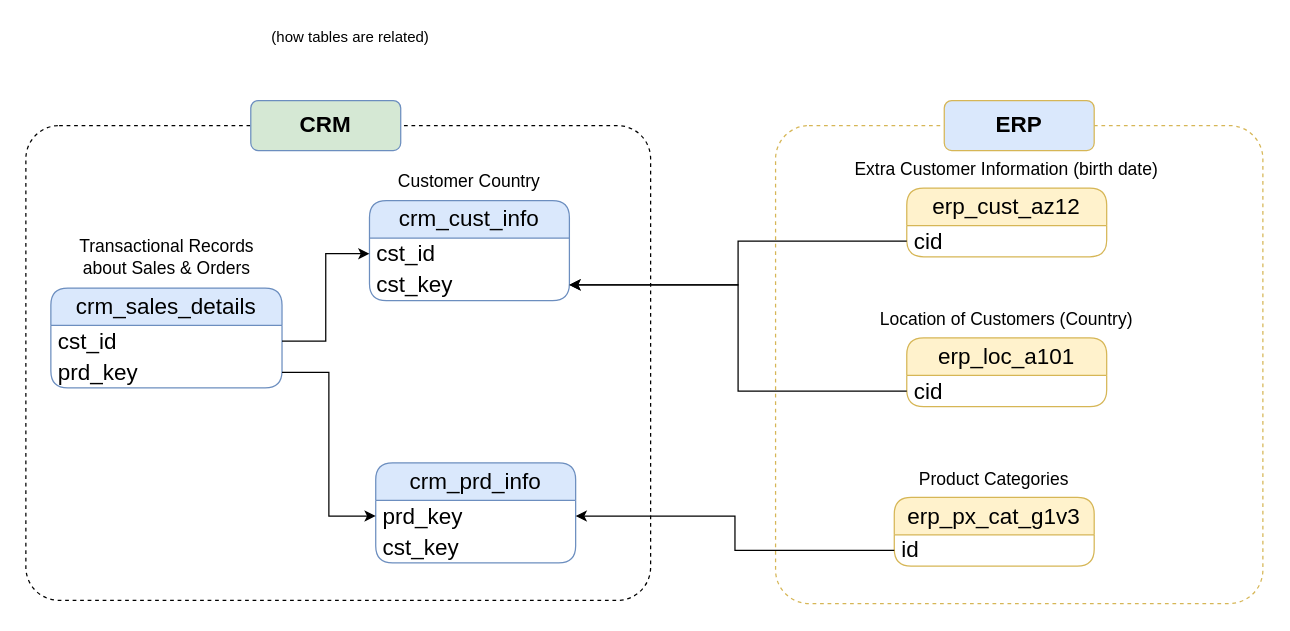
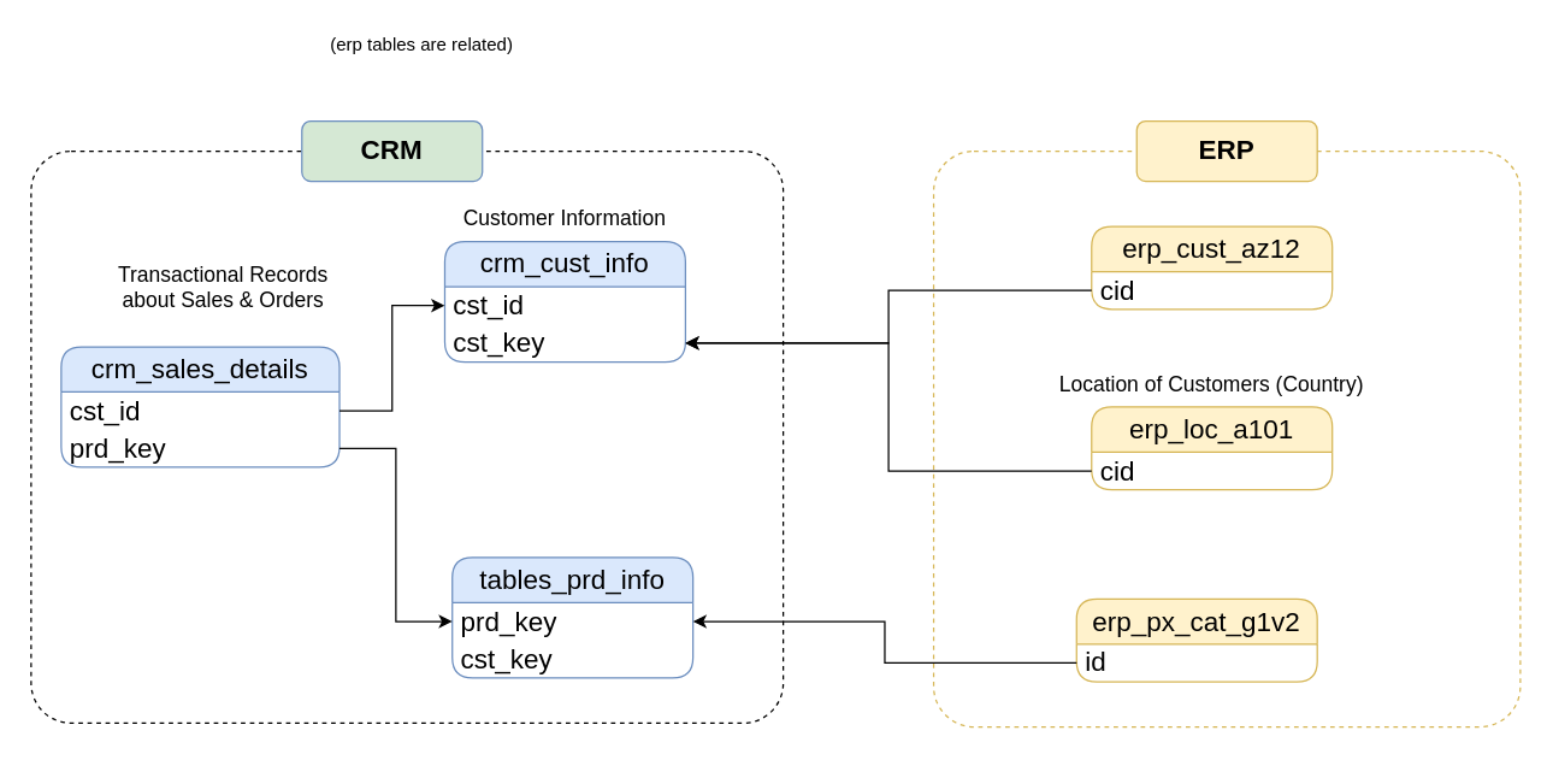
- <mxCell id="2" value="(how tables are related)" style="text;html=1;align=center;verticalAlign=middle;whiteSpace=wrap;rounded=0;" vertex="1" parent="1"><mxGeometry x="210" y="20" width="140" height="20" as="geometry" /></mxCell>
+ <mxCell id="2" value="(erp tables are related)" style="text;html=1;align=center;verticalAlign=middle;whiteSpace=wrap;rounded=0;" vertex="1" parent="1"><mxGeometry x="210" y="20" width="140" height="20" as="geometry" /></mxCell>
- <mxCell id="31" value="&lt;font style=&quot;font-size: 18px;&quot;&gt;&lt;b&gt;ERP&lt;/b&gt;&lt;/font&gt;" style="rounded=1;whiteSpace=wrap;html=1;fillColor=#dae8fc;strokeColor=#d6b656;" vertex="1" parent="1"><mxGeometry x="755" y="80" width="120" height="40" as="geometry" /></mxCell>
+ <mxCell id="31" value="&lt;font style=&quot;font-size: 18px;&quot;&gt;&lt;b&gt;ERP&lt;/b&gt;&lt;/font&gt;" style="rounded=1;whiteSpace=wrap;html=1;fillColor=#fff2cc;strokeColor=#d6b656;" vertex="1" parent="1"><mxGeometry x="755" y="80" width="120" height="40" as="geometry" /></mxCell>
- <mxCell id="18" value="&lt;font style=&quot;font-size: 14px;&quot;&gt;Extra Customer Information (birth date)&lt;/font&gt;" style="text;html=1;align=center;verticalAlign=middle;whiteSpace=wrap;rounded=0;fillColor=none;strokeColor=none;" vertex="1" parent="1"><mxGeometry x="680" y="120" width="250" height="30" as="geometry" /></mxCell>
- <mxCell id="6" value="&lt;font style=&quot;font-size: 14px;&quot;&gt;Customer Country&lt;/font&gt;" style="text;html=1;align=center;verticalAlign=middle;whiteSpace=wrap;rounded=0;" vertex="1" parent="1"><mxGeometry x="290" y="130" width="170" height="30" as="geometry" /></mxCell>
+ <mxCell id="6" value="&lt;font style=&quot;font-size: 14px;&quot;&gt;Customer Information&lt;/font&gt;" style="text;html=1;align=center;verticalAlign=middle;whiteSpace=wrap;rounded=0;" vertex="1" parent="1"><mxGeometry x="290" y="130" width="170" height="30" as="geometry" /></mxCell>
- <mxCell id="13" value="&lt;font style=&quot;font-size: 14px;&quot;&gt;Transactional Records about Sales &amp;amp; Orders&lt;/font&gt;" style="text;html=1;align=center;verticalAlign=middle;whiteSpace=wrap;rounded=0;" vertex="1" parent="1"><mxGeometry x="47.5" y="190" width="170" height="30" as="geometry" /></mxCell>
+ <mxCell id="13" value="&lt;font style=&quot;font-size: 14px;&quot;&gt;Transactional Records about Sales &amp;amp; Orders&lt;/font&gt;" style="text;html=1;align=center;verticalAlign=middle;whiteSpace=wrap;rounded=0;" vertex="1" parent="1"><mxGeometry x="62.5" y="175" width="170" height="30" as="geometry" /></mxCell>
- <mxCell id="24" value="&lt;font style=&quot;font-size: 14px;&quot;&gt;Product Categories&lt;/font&gt;" style="text;html=1;align=center;verticalAlign=middle;whiteSpace=wrap;rounded=0;fillColor=none;strokeColor=none;" vertex="1" parent="1"><mxGeometry x="710" y="367.5" width="170" height="30" as="geometry" /></mxCell>
- <mxCell id="7" value="crm_prd_info" style="swimlane;fontStyle=0;childLayout=stackLayout;horizontal=1;startSize=30;horizontalStack=0;resizeParent=1;resizeParentMax=0;resizeLast=0;collapsible=1;marginBottom=0;whiteSpace=wrap;html=1;rounded=1;fillColor=#dae8fc;strokeColor=#6c8ebf;fontSize=18;" vertex="1" parent="1"><mxGeometry x="300" y="370" width="160" height="80" as="geometry" /></mxCell>
+ <mxCell id="7" value="tables_prd_info" style="swimlane;fontStyle=0;childLayout=stackLayout;horizontal=1;startSize=30;horizontalStack=0;resizeParent=1;resizeParentMax=0;resizeLast=0;collapsible=1;marginBottom=0;whiteSpace=wrap;html=1;rounded=1;fillColor=#dae8fc;strokeColor=#6c8ebf;fontSize=18;" vertex="1" parent="1"><mxGeometry x="300" y="370" width="160" height="80" as="geometry" /></mxCell>
- <mxCell id="22" value="erp_px_cat_g1v3" style="swimlane;fontStyle=0;childLayout=stackLayout;horizontal=1;startSize=30;horizontalStack=0;resizeParent=1;resizeParentMax=0;resizeLast=0;collapsible=1;marginBottom=0;whiteSpace=wrap;html=1;rounded=1;fillColor=#fff2cc;strokeColor=#d6b656;fontSize=18;" vertex="1" parent="1"><mxGeometry x="715" y="397.5" width="160" height="55" as="geometry" /></mxCell>
+ <mxCell id="22" value="erp_px_cat_g1v2" style="swimlane;fontStyle=0;childLayout=stackLayout;horizontal=1;startSize=30;horizontalStack=0;resizeParent=1;resizeParentMax=0;resizeLast=0;collapsible=1;marginBottom=0;whiteSpace=wrap;html=1;rounded=1;fillColor=#fff2cc;strokeColor=#d6b656;fontSize=18;" vertex="1" parent="1"><mxGeometry x="715" y="397.5" width="160" height="55" as="geometry" /></mxCell>
